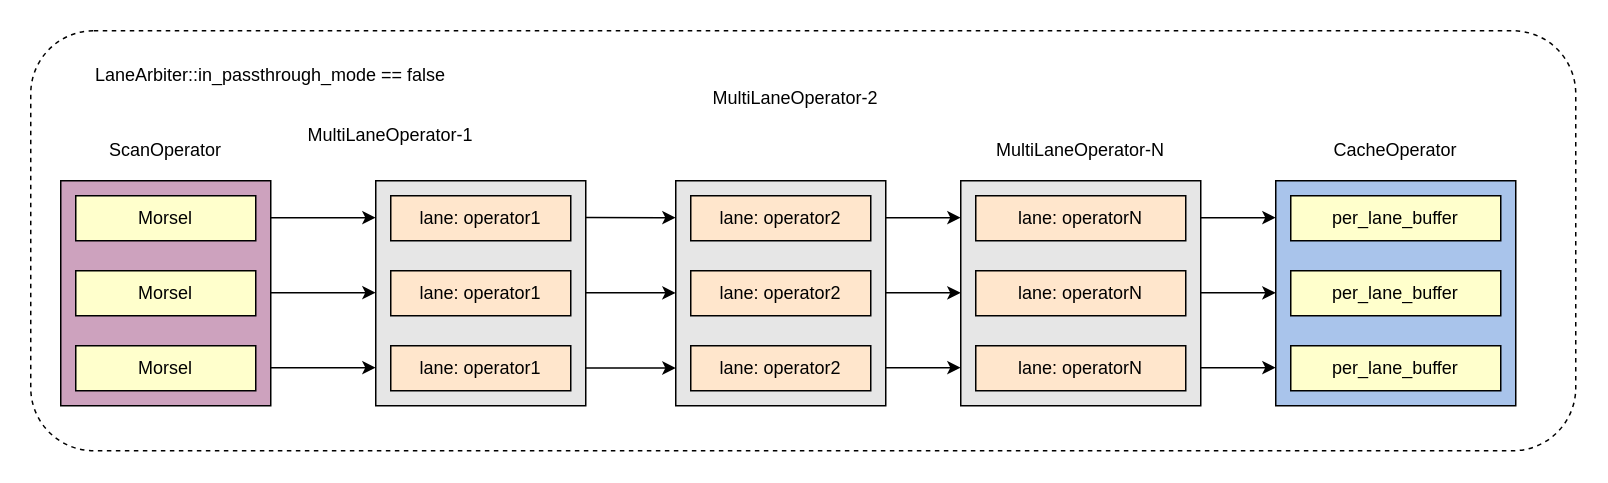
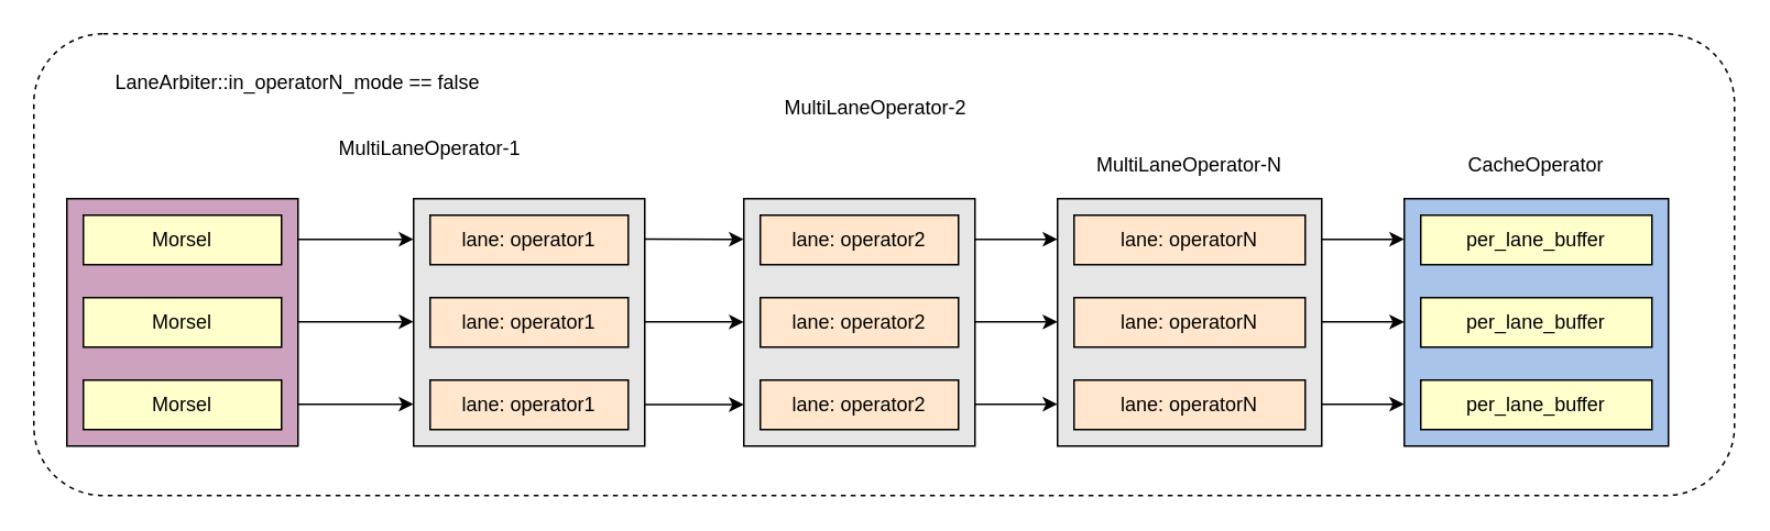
- <mxCell id="24" value="LaneArbiter::in_passthrough_mode == false" style="text;html=1;strokeColor=none;fillColor=none;align=center;verticalAlign=middle;whiteSpace=wrap;rounded=0;dashed=1;" diagramCategory="general" diagramName="text" vertex="1" parent="1"><mxGeometry x="50" y="40" width="260" height="20" as="geometry" /></mxCell>
+ <mxCell id="24" value="LaneArbiter::in_operatorN_mode == false" style="text;html=1;strokeColor=none;fillColor=none;align=center;verticalAlign=middle;whiteSpace=wrap;rounded=0;dashed=1;" diagramCategory="general" diagramName="text" vertex="1" parent="1"><mxGeometry x="50" y="40" width="260" height="20" as="geometry" /></mxCell>
- <mxCell id="7" value="ScanOperator" style="text;html=1;strokeColor=none;fillColor=none;align=center;verticalAlign=middle;whiteSpace=wrap;rounded=0;" diagramCategory="general" diagramName="text" vertex="1" parent="1"><mxGeometry x="50" y="90" width="120" height="20" as="geometry" /></mxCell>
